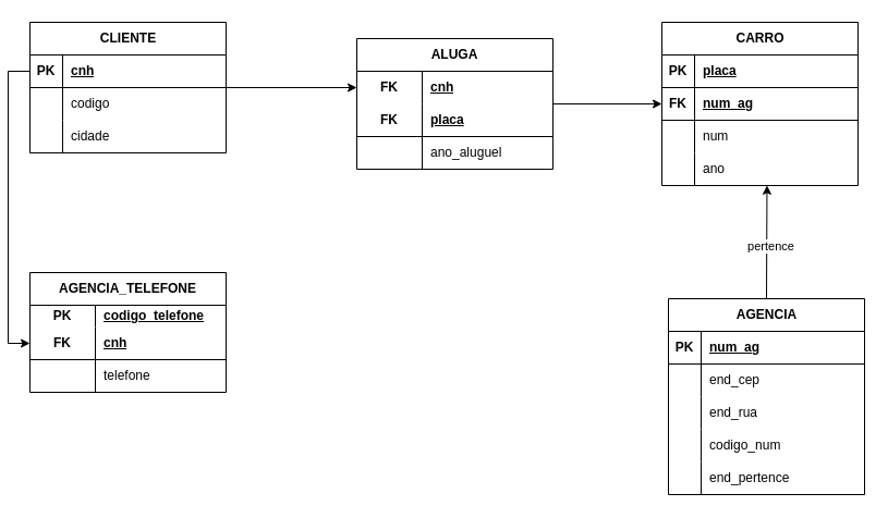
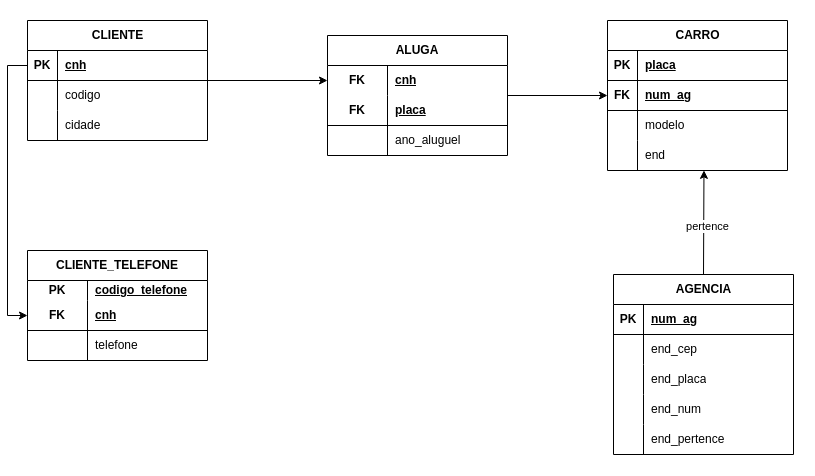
- <mxCell id="40" value="num" style="shape=partialRectangle;connectable=0;fillColor=none;top=0;left=0;bottom=0;right=0;align=left;spacingLeft=6;overflow=hidden;whiteSpace=wrap;html=1;" vertex="1" parent="38"><mxGeometry x="30" width="150" height="30" as="geometry"><mxRectangle width="150" height="30" as="alternateBounds" /></mxGeometry></mxCell>
+ <mxCell id="40" value="modelo" style="shape=partialRectangle;connectable=0;fillColor=none;top=0;left=0;bottom=0;right=0;align=left;spacingLeft=6;overflow=hidden;whiteSpace=wrap;html=1;" vertex="1" parent="38"><mxGeometry x="30" width="150" height="30" as="geometry"><mxRectangle width="150" height="30" as="alternateBounds" /></mxGeometry></mxCell>
- <mxCell id="43" value="ano" style="shape=partialRectangle;connectable=0;fillColor=none;top=0;left=0;bottom=0;right=0;align=left;spacingLeft=6;overflow=hidden;whiteSpace=wrap;html=1;" vertex="1" parent="41"><mxGeometry x="30" width="150" height="30" as="geometry"><mxRectangle width="150" height="30" as="alternateBounds" /></mxGeometry></mxCell>
+ <mxCell id="43" value="end" style="shape=partialRectangle;connectable=0;fillColor=none;top=0;left=0;bottom=0;right=0;align=left;spacingLeft=6;overflow=hidden;whiteSpace=wrap;html=1;" vertex="1" parent="41"><mxGeometry x="30" width="150" height="30" as="geometry"><mxRectangle width="150" height="30" as="alternateBounds" /></mxGeometry></mxCell>
- <mxCell id="44" value="AGENCIA_TELEFONE" style="shape=table;startSize=30;container=1;collapsible=1;childLayout=tableLayout;fixedRows=1;rowLines=0;fontStyle=1;align=center;resizeLast=1;html=1;whiteSpace=wrap;" vertex="1" parent="1"><mxGeometry x="20" y="250" width="180" height="110" as="geometry" /></mxCell>
+ <mxCell id="44" value="CLIENTE_TELEFONE" style="shape=table;startSize=30;container=1;collapsible=1;childLayout=tableLayout;fixedRows=1;rowLines=0;fontStyle=1;align=center;resizeLast=1;html=1;whiteSpace=wrap;" vertex="1" parent="1"><mxGeometry x="20" y="250" width="180" height="110" as="geometry" /></mxCell>
- <mxCell id="24" value="end_rua" style="shape=partialRectangle;connectable=0;fillColor=none;top=0;left=0;bottom=0;right=0;align=left;spacingLeft=6;overflow=hidden;whiteSpace=wrap;html=1;" vertex="1" parent="22"><mxGeometry x="30" width="150" height="30" as="geometry"><mxRectangle width="150" height="30" as="alternateBounds" /></mxGeometry></mxCell>
+ <mxCell id="24" value="end_placa" style="shape=partialRectangle;connectable=0;fillColor=none;top=0;left=0;bottom=0;right=0;align=left;spacingLeft=6;overflow=hidden;whiteSpace=wrap;html=1;" vertex="1" parent="22"><mxGeometry x="30" width="150" height="30" as="geometry"><mxRectangle width="150" height="30" as="alternateBounds" /></mxGeometry></mxCell>
- <mxCell id="27" value="codigo_num" style="shape=partialRectangle;connectable=0;fillColor=none;top=0;left=0;bottom=0;right=0;align=left;spacingLeft=6;overflow=hidden;whiteSpace=wrap;html=1;" vertex="1" parent="25"><mxGeometry x="30" width="150" height="30" as="geometry"><mxRectangle width="150" height="30" as="alternateBounds" /></mxGeometry></mxCell>
+ <mxCell id="27" value="end_num" style="shape=partialRectangle;connectable=0;fillColor=none;top=0;left=0;bottom=0;right=0;align=left;spacingLeft=6;overflow=hidden;whiteSpace=wrap;html=1;" vertex="1" parent="25"><mxGeometry x="30" width="150" height="30" as="geometry"><mxRectangle width="150" height="30" as="alternateBounds" /></mxGeometry></mxCell>
